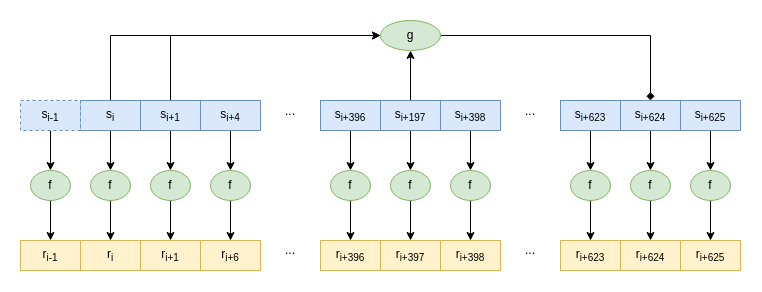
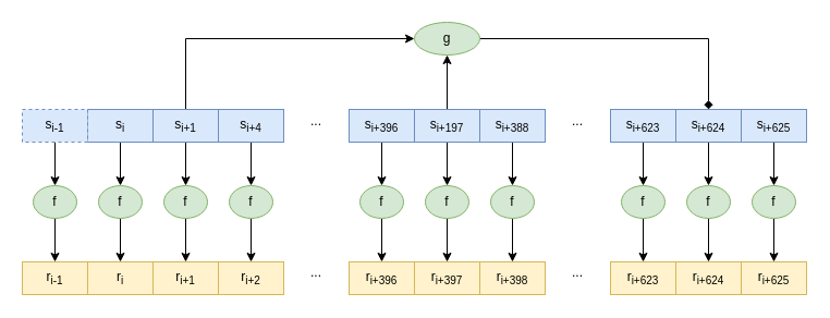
- <mxCell id="7" style="edgeStyle=orthogonalEdgeStyle;rounded=0;orthogonalLoop=1;jettySize=auto;html=1;" parent="1" source="9" target="26" edge="1"><mxGeometry relative="1" as="geometry"><Array as="points"><mxPoint x="110" y="35" /></Array></mxGeometry></mxCell>
- <mxCell id="16" value="s&lt;sub&gt;i+398&lt;/sub&gt;" style="rounded=0;whiteSpace=wrap;html=1;fillColor=#dae8fc;strokeColor=#6c8ebf;" parent="1" vertex="1"><mxGeometry x="440" y="100" width="60" height="30" as="geometry" /></mxCell>
+ <mxCell id="16" value="s&lt;sub&gt;i+388&lt;/sub&gt;" style="rounded=0;whiteSpace=wrap;html=1;fillColor=#dae8fc;strokeColor=#6c8ebf;" parent="1" vertex="1"><mxGeometry x="440" y="100" width="60" height="30" as="geometry" /></mxCell>
- <mxCell id="48" value="r&lt;sub&gt;i+6&lt;/sub&gt;" style="rounded=0;whiteSpace=wrap;html=1;fillColor=#fff2cc;strokeColor=#d6b656;" parent="1" vertex="1"><mxGeometry x="200" y="240" width="60" height="30" as="geometry" /></mxCell>
+ <mxCell id="48" value="r&lt;sub&gt;i+2&lt;/sub&gt;" style="rounded=0;whiteSpace=wrap;html=1;fillColor=#fff2cc;strokeColor=#d6b656;" parent="1" vertex="1"><mxGeometry x="200" y="240" width="60" height="30" as="geometry" /></mxCell>
